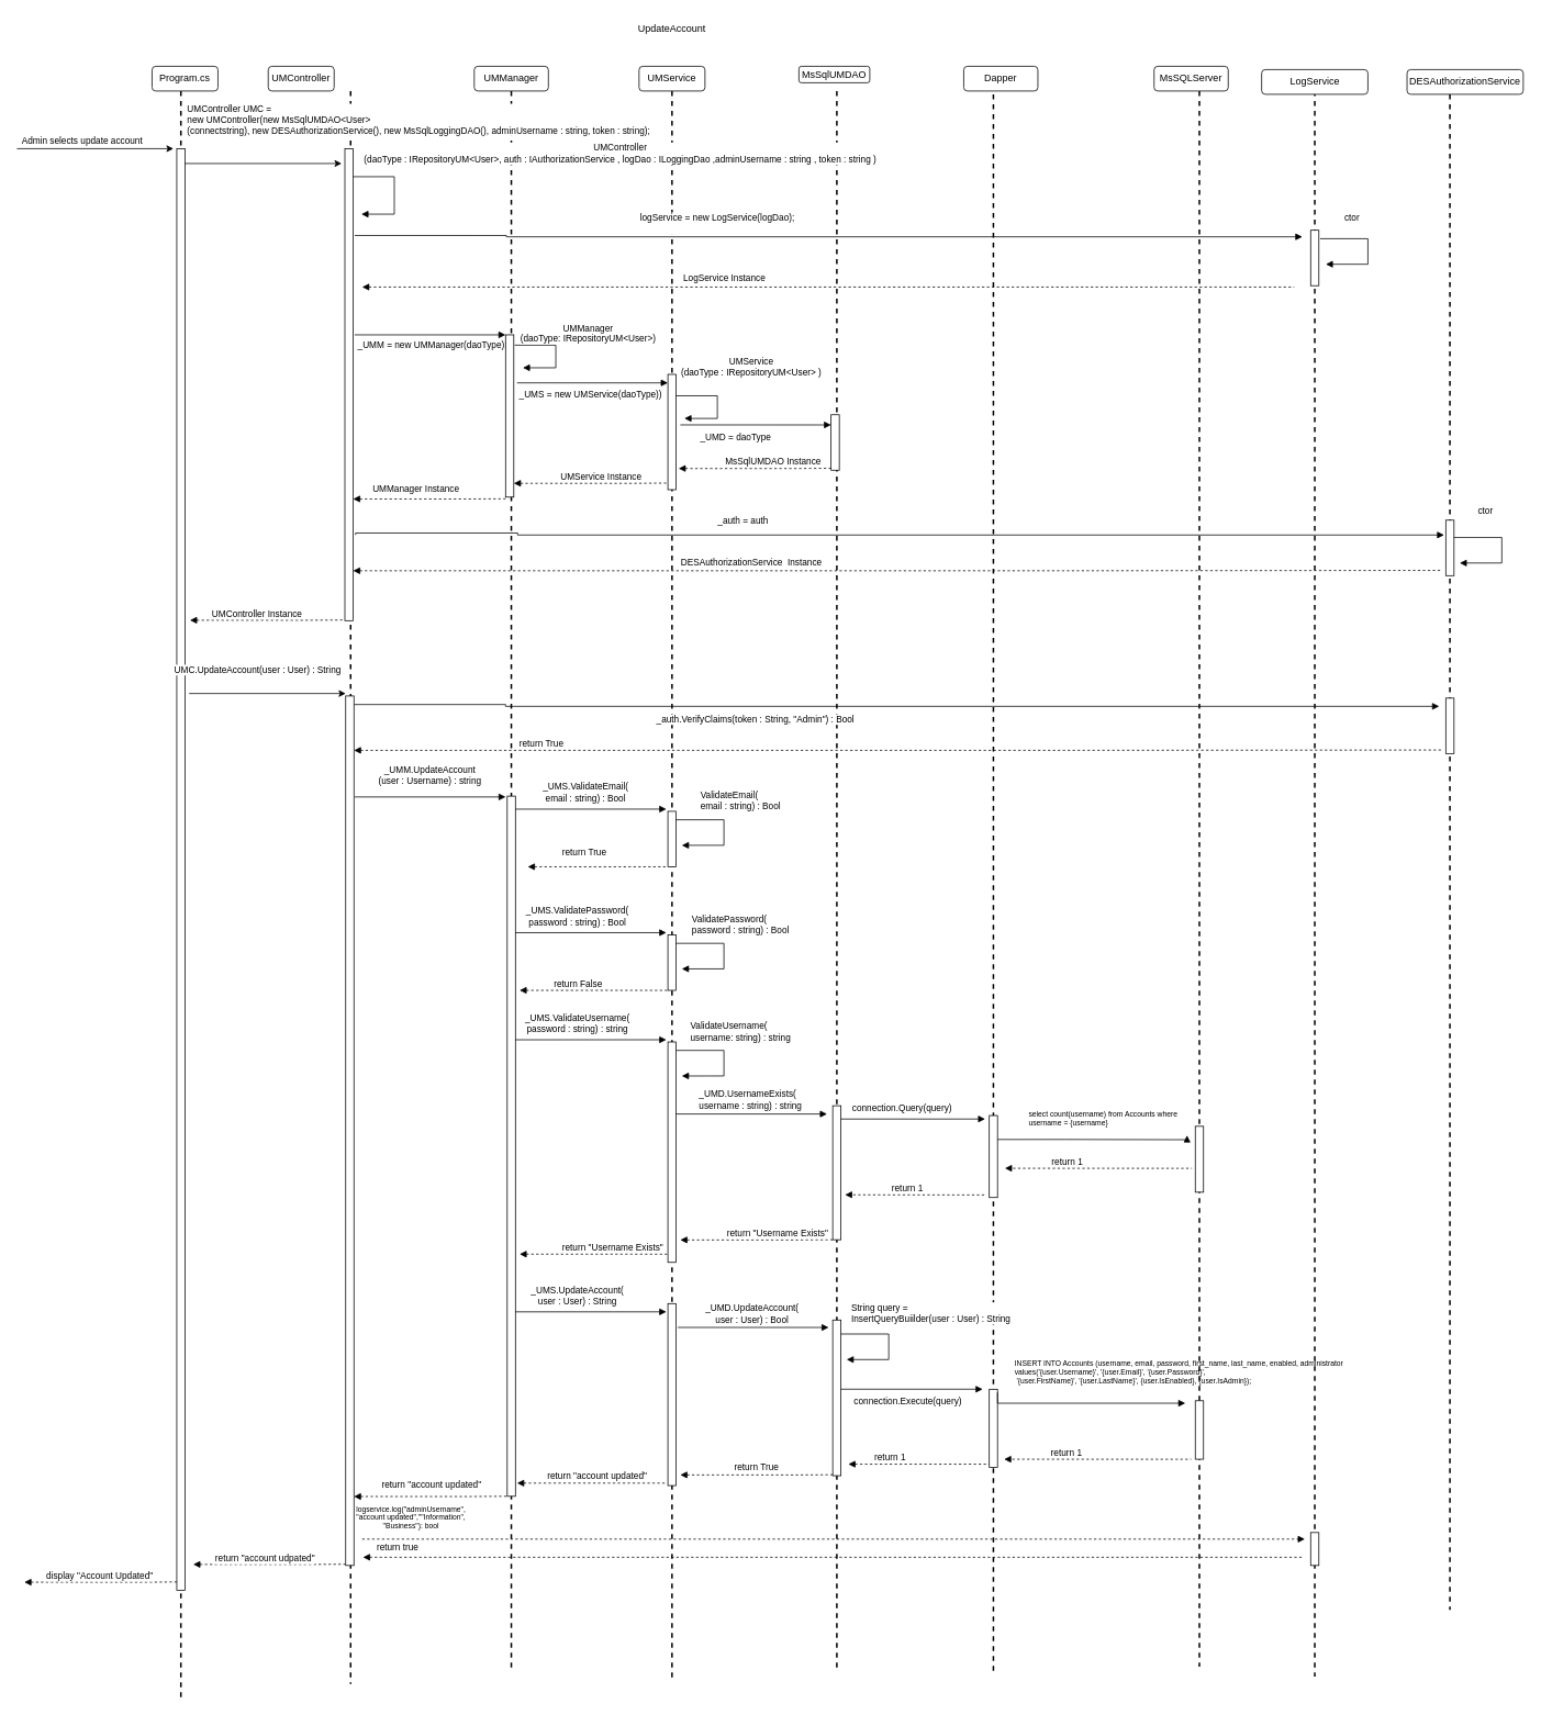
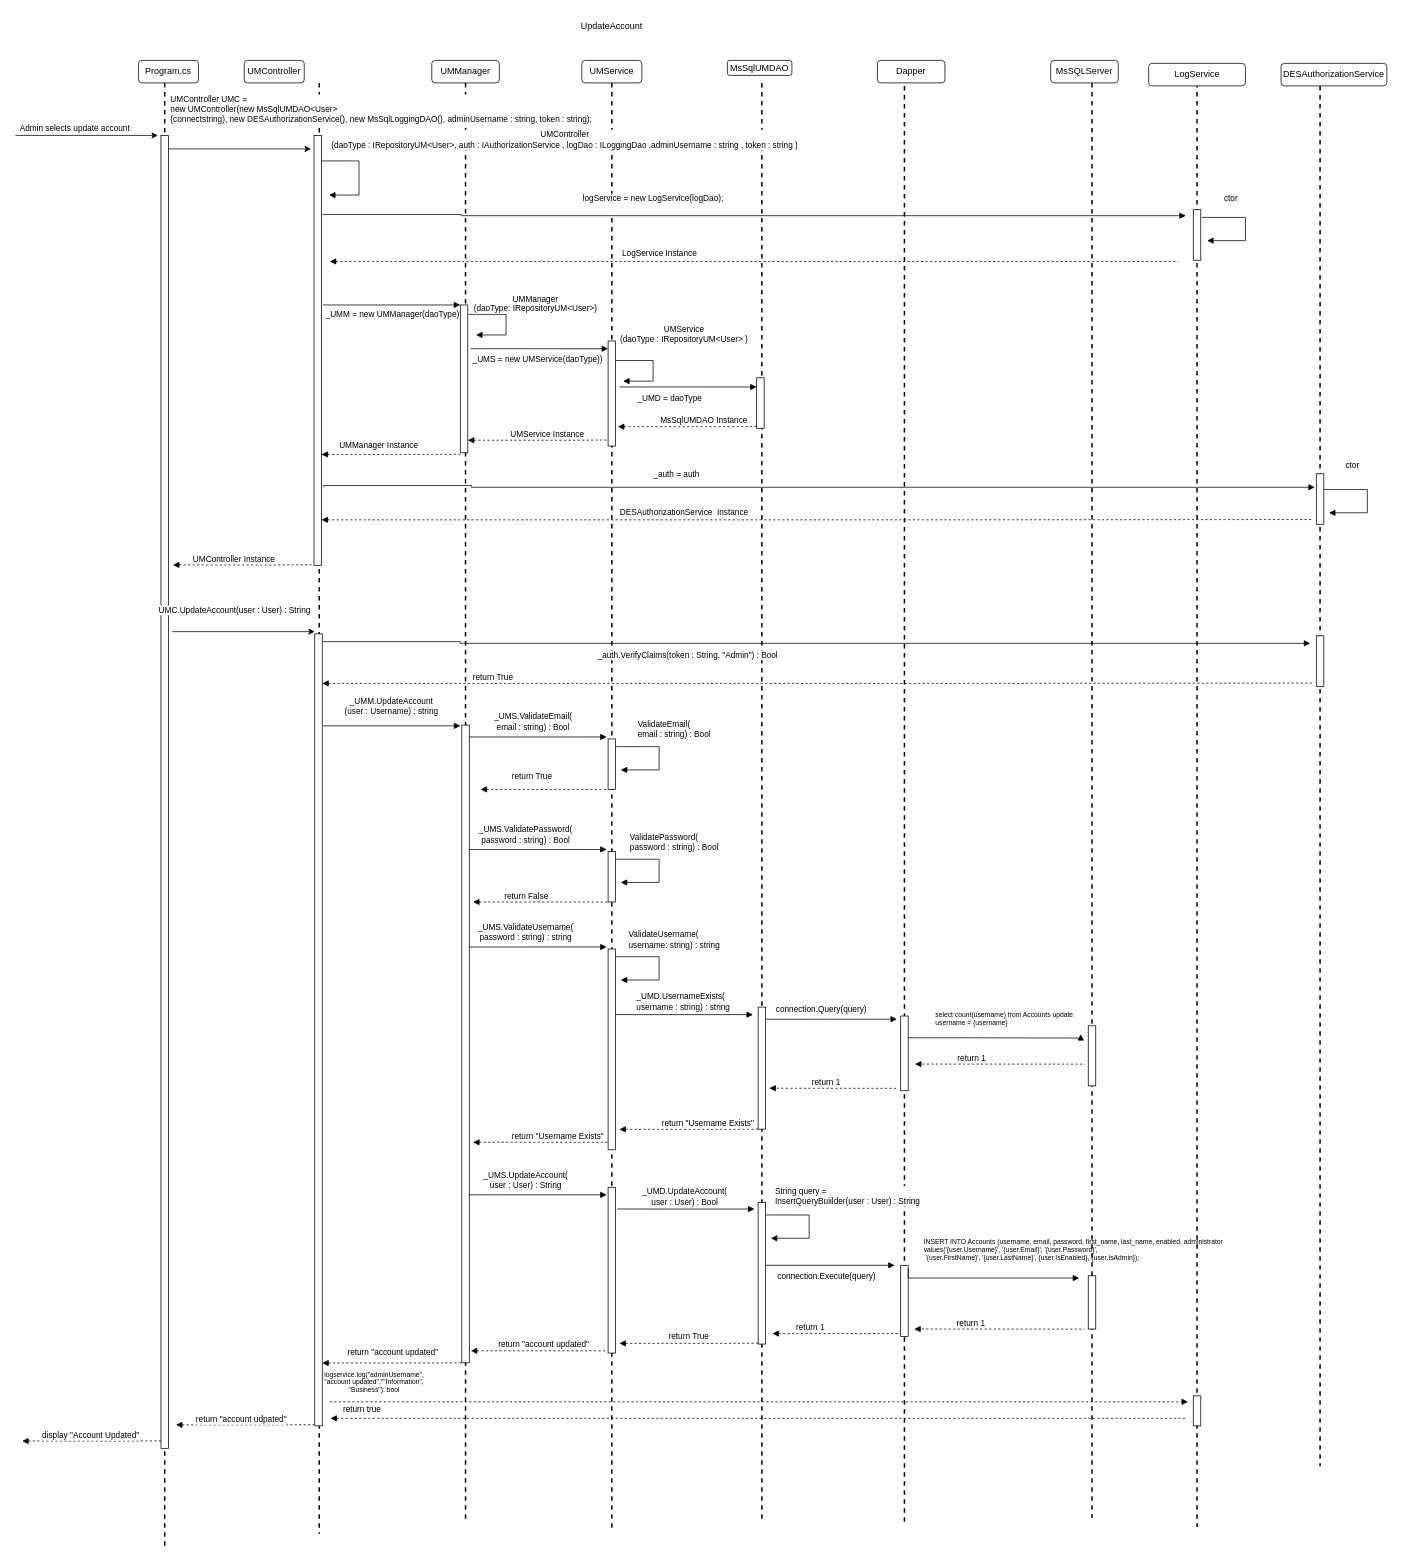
- <mxCell id="63" value="&lt;br&gt;&lt;div style=&quot;text-align: left&quot;&gt;select count(username) from Accounts where &lt;br&gt;&lt;/div&gt;&lt;div style=&quot;text-align: left&quot;&gt;username = {username}&lt;/div&gt;" style="text;html=1;align=center;verticalAlign=middle;resizable=0;points=[];autosize=1;strokeColor=none;fillColor=none;fontSize=9;" parent="1" vertex="1"><mxGeometry x="1238" y="1332" width="200" height="40" as="geometry" /></mxCell>
+ <mxCell id="63" value="&lt;br&gt;&lt;div style=&quot;text-align: left&quot;&gt;select count(username) from Accounts update &lt;br&gt;&lt;/div&gt;&lt;div style=&quot;text-align: left&quot;&gt;username = {username}&lt;/div&gt;" style="text;html=1;align=center;verticalAlign=middle;resizable=0;points=[];autosize=1;strokeColor=none;fillColor=none;fontSize=9;" parent="1" vertex="1"><mxGeometry x="1238" y="1332" width="200" height="40" as="geometry" /></mxCell>
